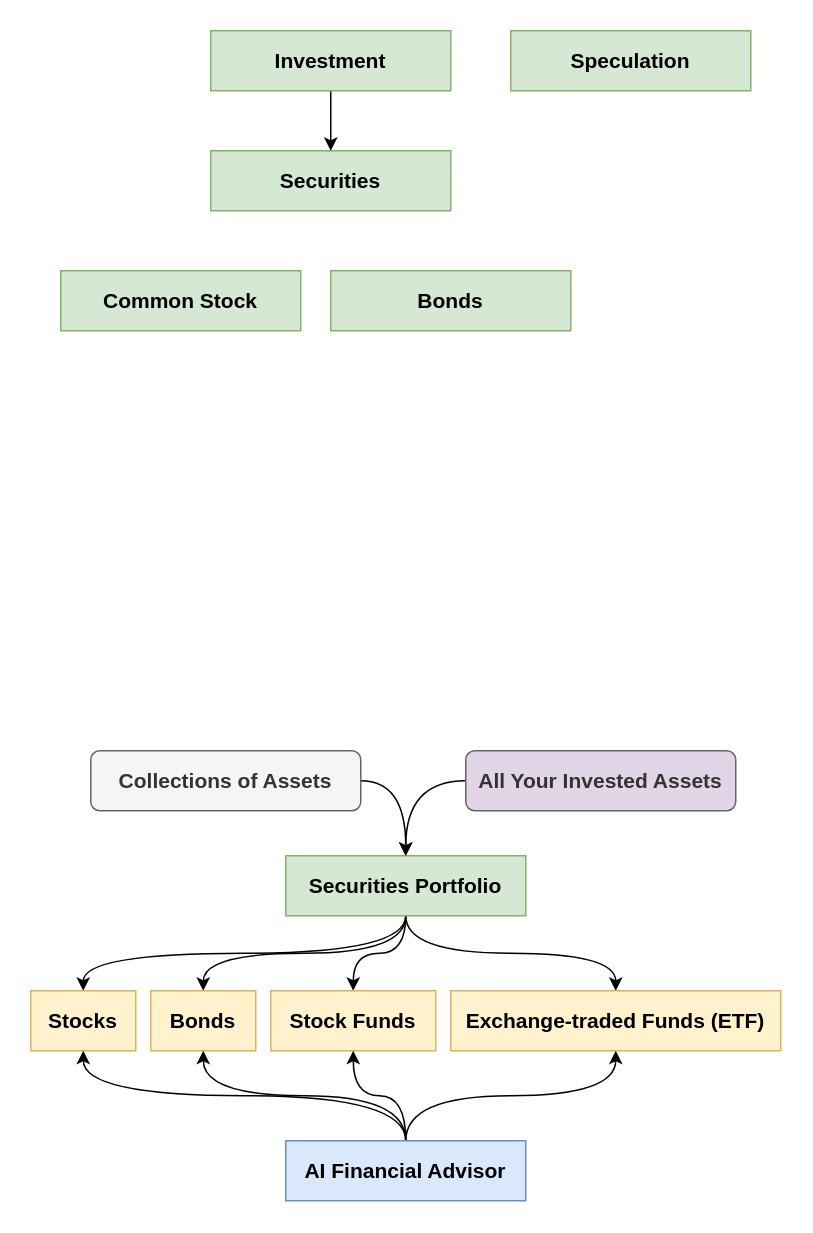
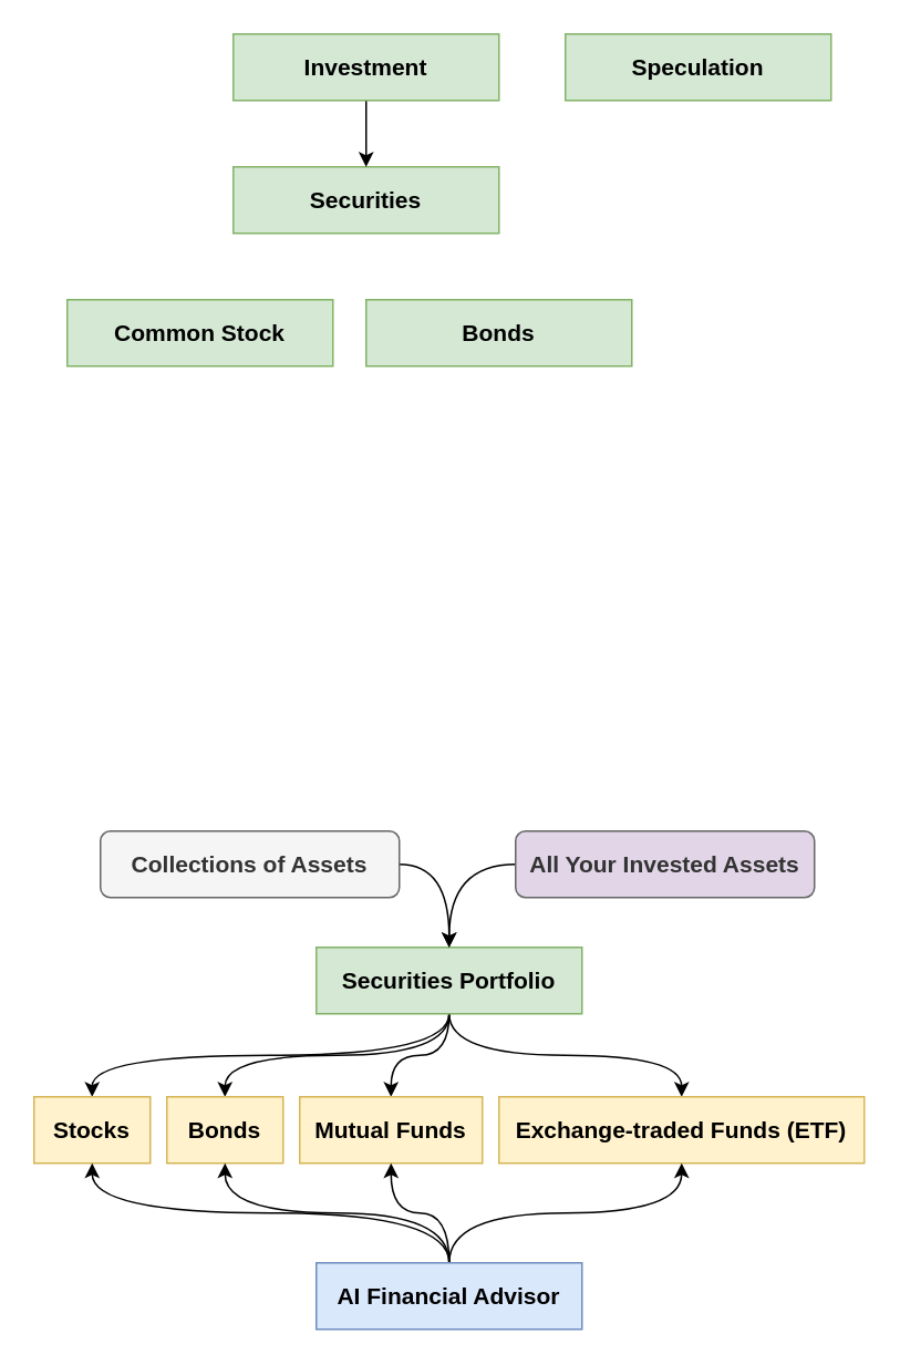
- <mxCell id="13" value="&lt;span style=&quot;font-size: 14px&quot;&gt;&lt;b&gt;Stock Funds&lt;/b&gt;&lt;/span&gt;" style="rounded=0;whiteSpace=wrap;html=1;fillColor=#fff2cc;strokeColor=#d6b656;" vertex="1" parent="1"><mxGeometry x="180" y="660" width="110" height="40" as="geometry" /></mxCell>
+ <mxCell id="13" value="&lt;span style=&quot;font-size: 14px&quot;&gt;&lt;b&gt;Mutual Funds&lt;/b&gt;&lt;/span&gt;" style="rounded=0;whiteSpace=wrap;html=1;fillColor=#fff2cc;strokeColor=#d6b656;" vertex="1" parent="1"><mxGeometry x="180" y="660" width="110" height="40" as="geometry" /></mxCell>
